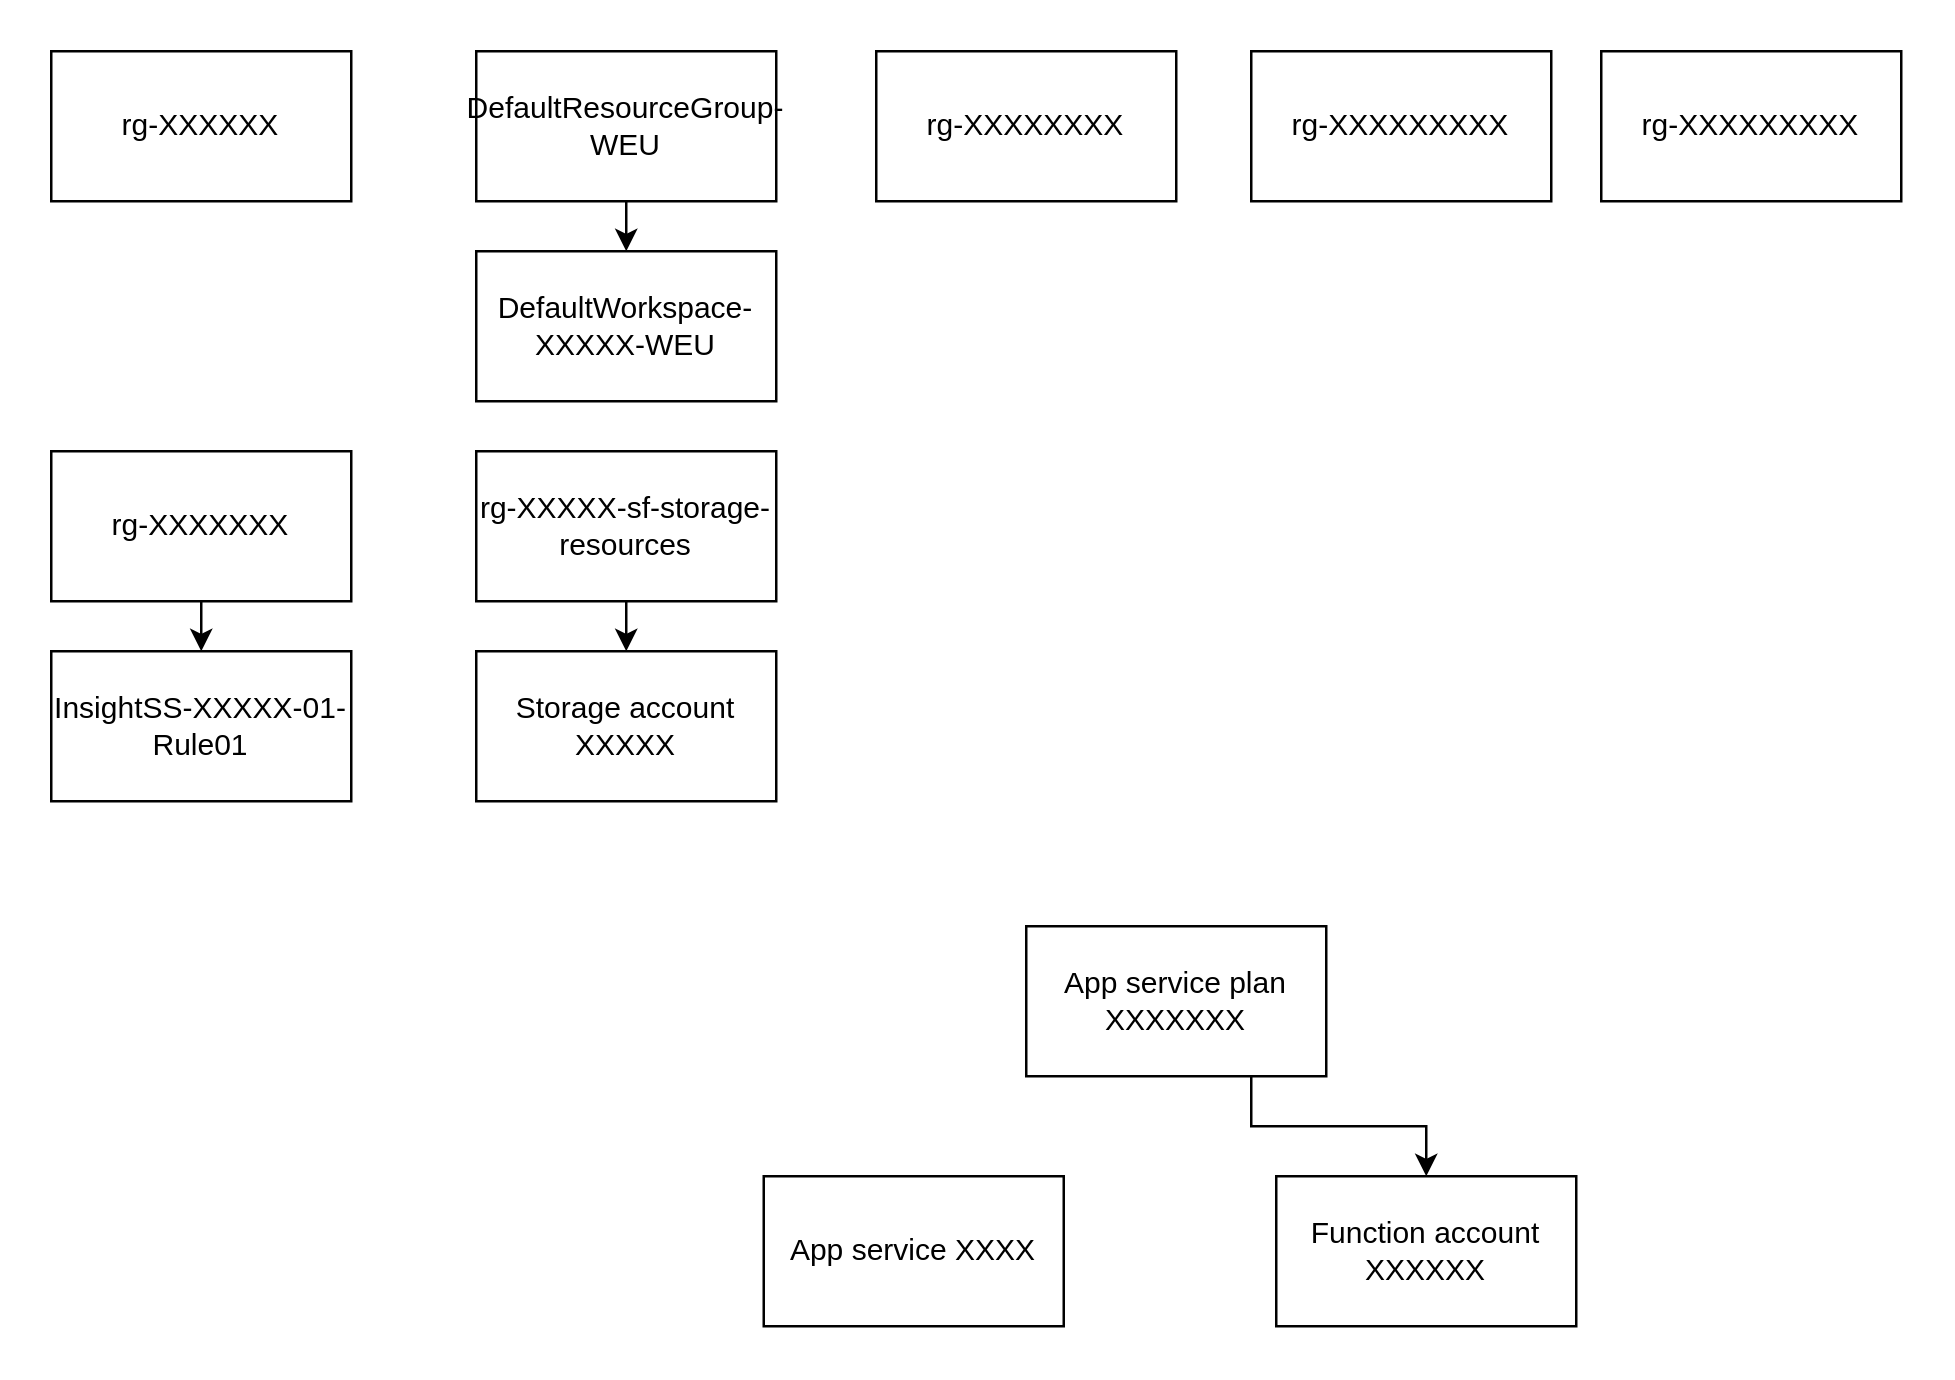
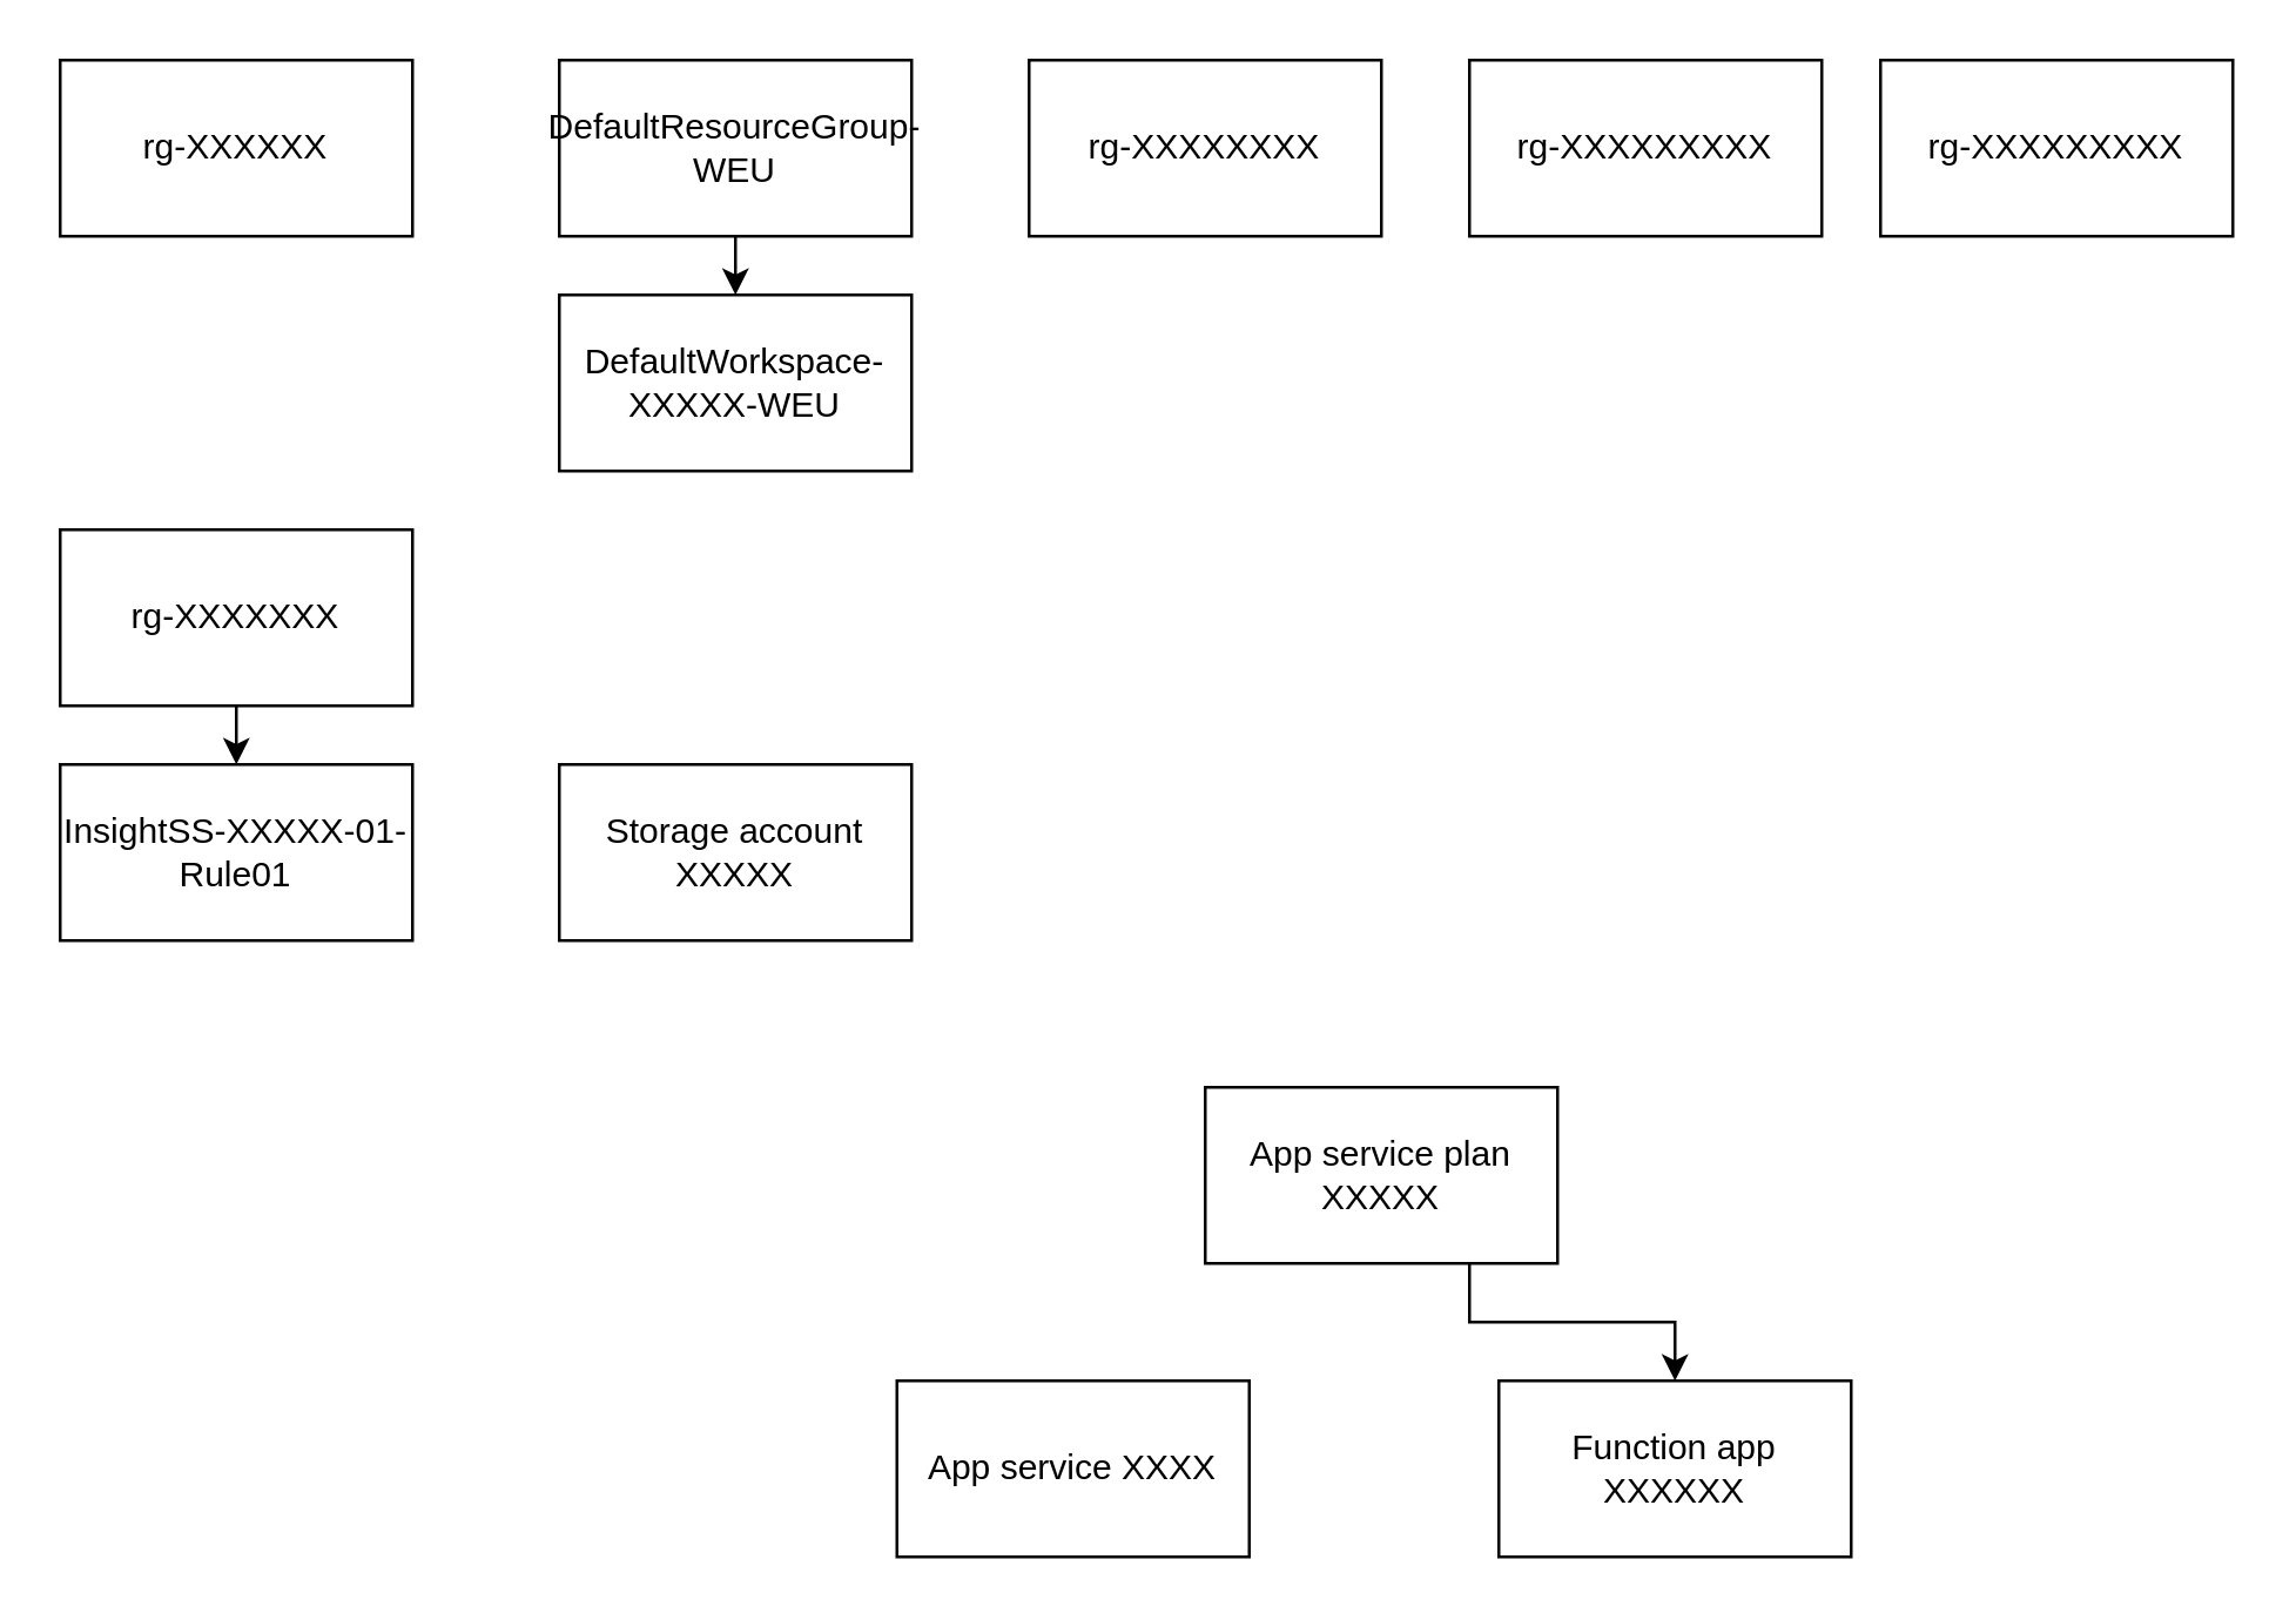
- <mxCell id="14" value="rg-XXXXX-sf-storage-resources" style="rounded=0;whiteSpace=wrap;html=1;" parent="1" vertex="1"><mxGeometry x="190" y="180" width="120" height="60" as="geometry" /></mxCell>
- <mxCell id="16" style="edgeStyle=orthogonalEdgeStyle;rounded=0;orthogonalLoop=1;jettySize=auto;html=1;exitDx=0;exitDy=0;entryDx=0;entryDy=0;" parent="1" source="14" target="15" edge="1"><mxGeometry relative="1" as="geometry"><Array as="points"><mxPoint x="250" y="235" /><mxPoint x="250" y="255" /></Array></mxGeometry></mxCell>
- <mxCell id="4" value="App service plan XXXXXXX" style="rounded=0;whiteSpace=wrap;html=1;" parent="1" vertex="1"><mxGeometry x="410" y="370" width="120" height="60" as="geometry" /></mxCell>
+ <mxCell id="4" value="App service plan XXXXX" style="rounded=0;whiteSpace=wrap;html=1;" parent="1" vertex="1"><mxGeometry x="410" y="370" width="120" height="60" as="geometry" /></mxCell>
- <mxCell id="18" value="Function account XXXXXX" style="rounded=0;whiteSpace=wrap;html=1;" parent="1" vertex="1"><mxGeometry x="510" y="470" width="120" height="60" as="geometry" /></mxCell>
+ <mxCell id="18" value="Function app XXXXXX" style="rounded=0;whiteSpace=wrap;html=1;" parent="1" vertex="1"><mxGeometry x="510" y="470" width="120" height="60" as="geometry" /></mxCell>
